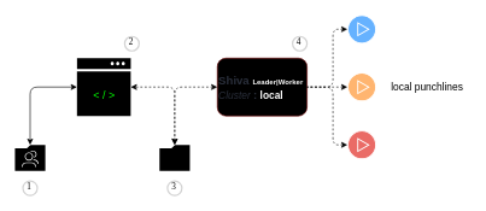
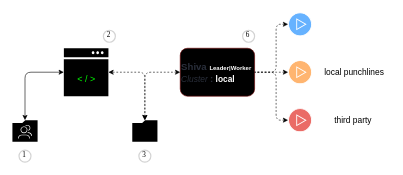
- <mxCell id="12" value="4" style="ellipse;whiteSpace=wrap;html=1;aspect=fixed;strokeWidth=2;fontFamily=Tahoma;spacingBottom=4;spacingRight=2;strokeColor=#d3d3d3;fillColor=none;" parent="1" vertex="1"><mxGeometry x="404.11" y="50" width="20" height="20" as="geometry" /></mxCell>
+ <mxCell id="12" value="6" style="ellipse;whiteSpace=wrap;html=1;aspect=fixed;strokeWidth=2;fontFamily=Tahoma;spacingBottom=4;spacingRight=2;strokeColor=#d3d3d3;fillColor=none;" parent="1" vertex="1"><mxGeometry x="404.11" y="50" width="20" height="20" as="geometry" /></mxCell>
+ <mxCell id="19" value="&lt;font style=&quot;font-size: 14px&quot;&gt;third party&amp;nbsp;&lt;/font&gt;" style="text;html=1;resizable=0;autosize=1;align=center;verticalAlign=middle;points=[];fillColor=none;strokeColor=none;rounded=0;" parent="1" vertex="1"><mxGeometry x="550" y="190" width="80" height="20" as="geometry" /></mxCell>
